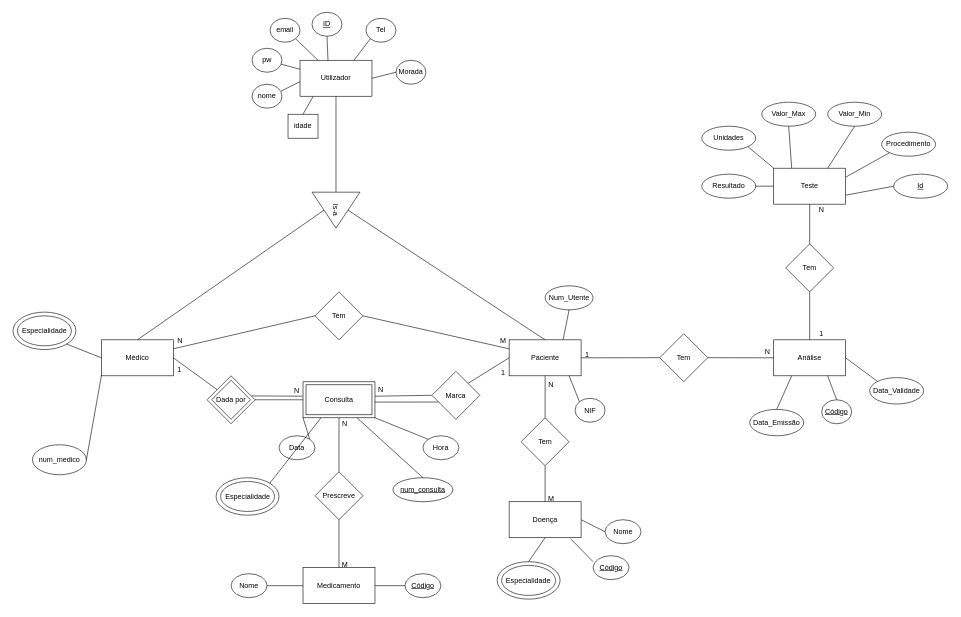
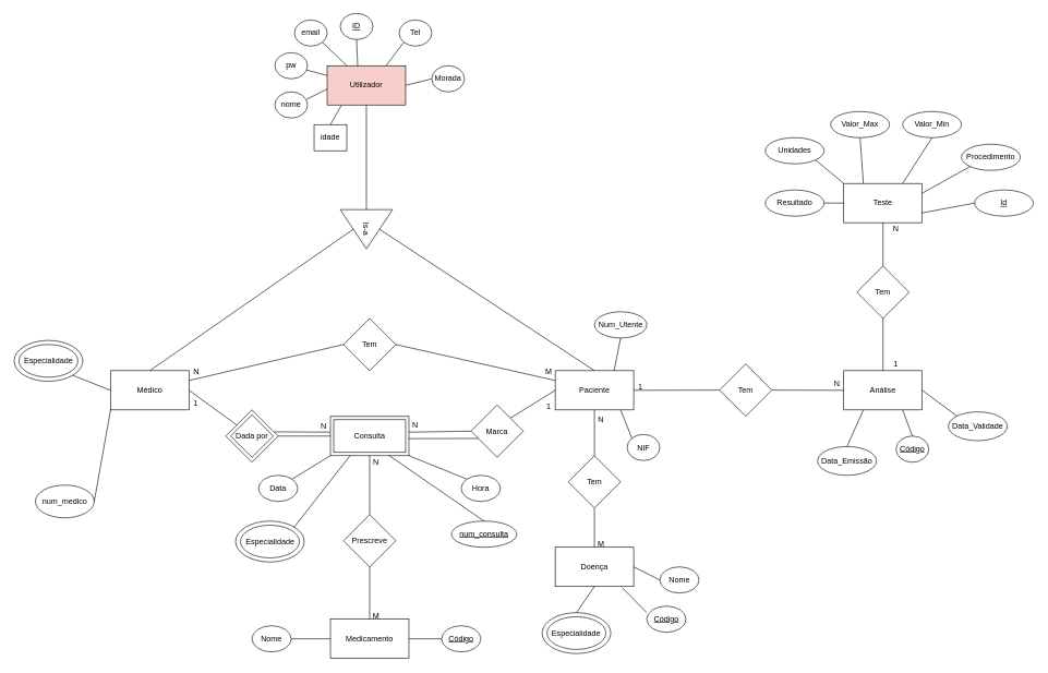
- <mxCell id="2" value="Utilizador" style="rounded=0;whiteSpace=wrap;html=1;" parent="1" vertex="1"><mxGeometry x="499" y="100" width="120" height="60" as="geometry" /></mxCell>
+ <mxCell id="2" value="Utilizador" style="rounded=0;whiteSpace=wrap;html=1;fillColor=#f8cecc;" parent="1" vertex="1"><mxGeometry x="499" y="100" width="120" height="60" as="geometry" /></mxCell>
- <mxCell id="39" value="Data" style="ellipse;whiteSpace=wrap;html=1;" vertex="1" parent="1"><mxGeometry x="464" y="726.25" width="60" height="40" as="geometry" /></mxCell>
+ <mxCell id="39" value="Data" style="ellipse;whiteSpace=wrap;html=1;" vertex="1" parent="1"><mxGeometry x="394" y="726.25" width="60" height="40" as="geometry" /></mxCell>
- <mxCell id="40" value="&lt;u&gt;num_consulta&lt;/u&gt;" style="ellipse;whiteSpace=wrap;html=1;" vertex="1" parent="1"><mxGeometry x="654" y="796.25" width="100" height="40" as="geometry" /></mxCell>
+ <mxCell id="40" value="&lt;u&gt;num_consulta&lt;/u&gt;" style="ellipse;whiteSpace=wrap;html=1;" vertex="1" parent="1"><mxGeometry x="689" y="796.25" width="100" height="40" as="geometry" /></mxCell>
